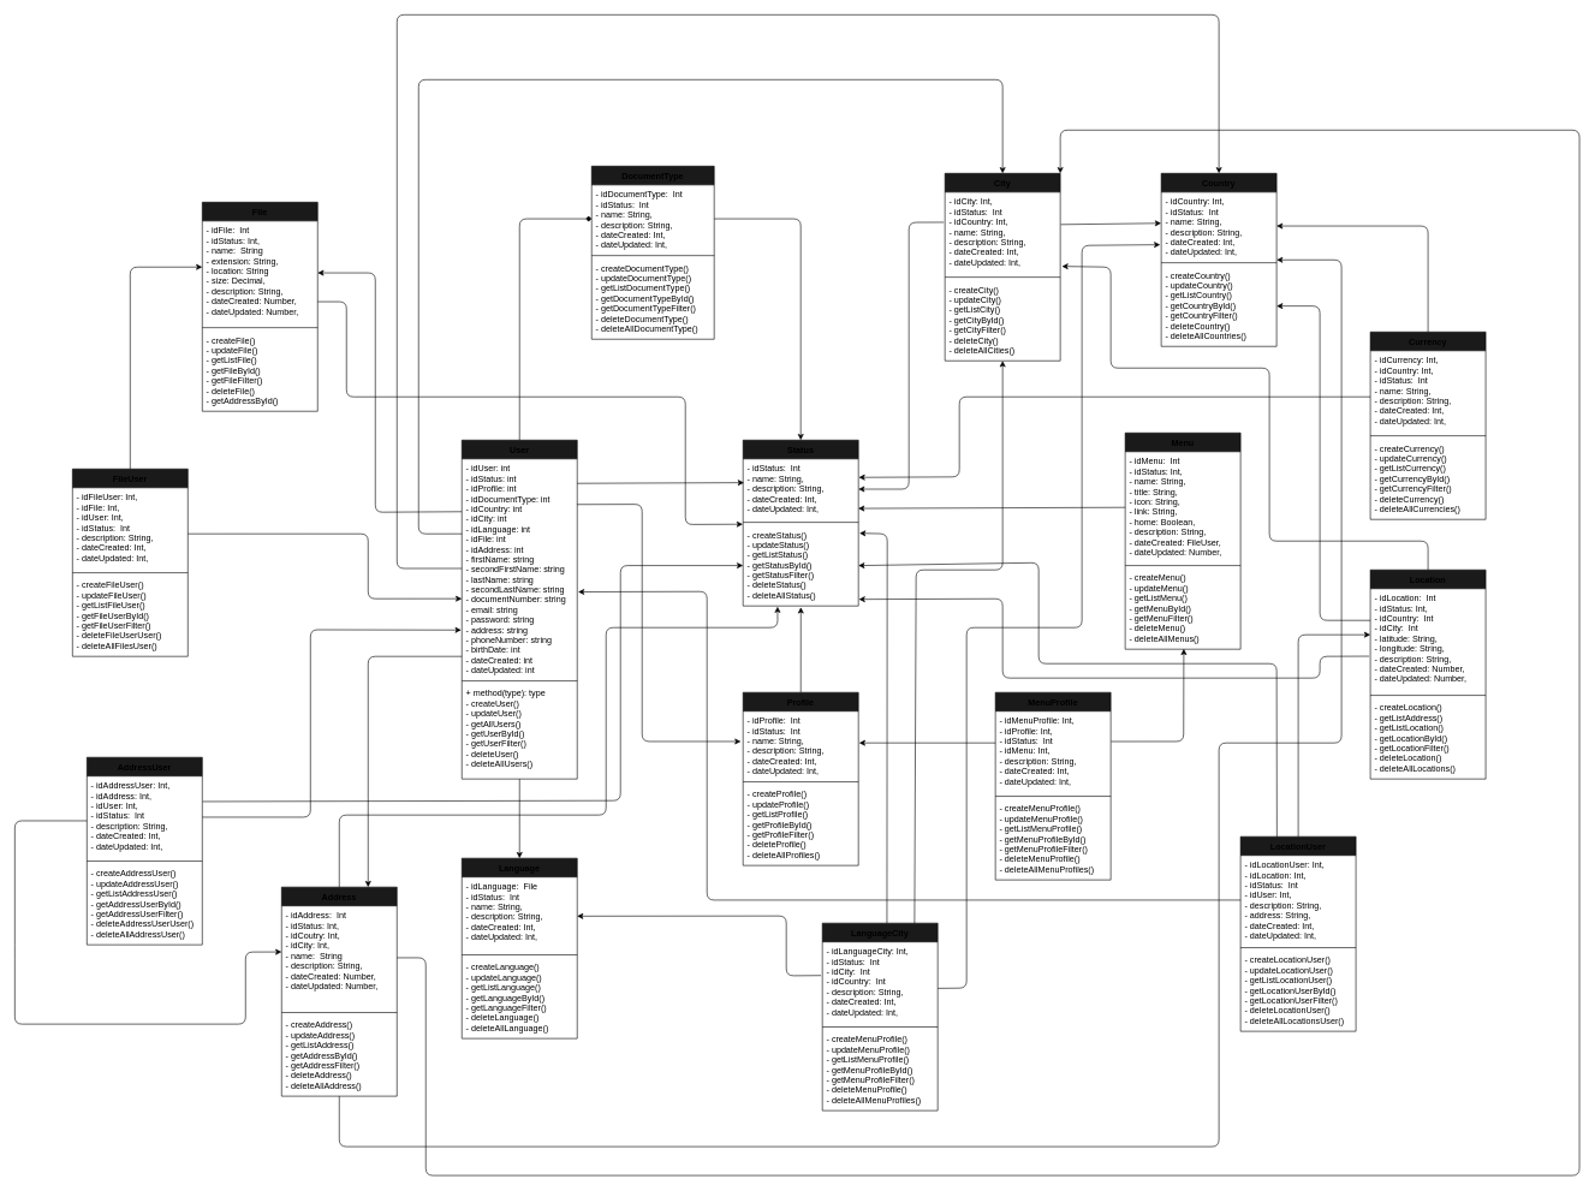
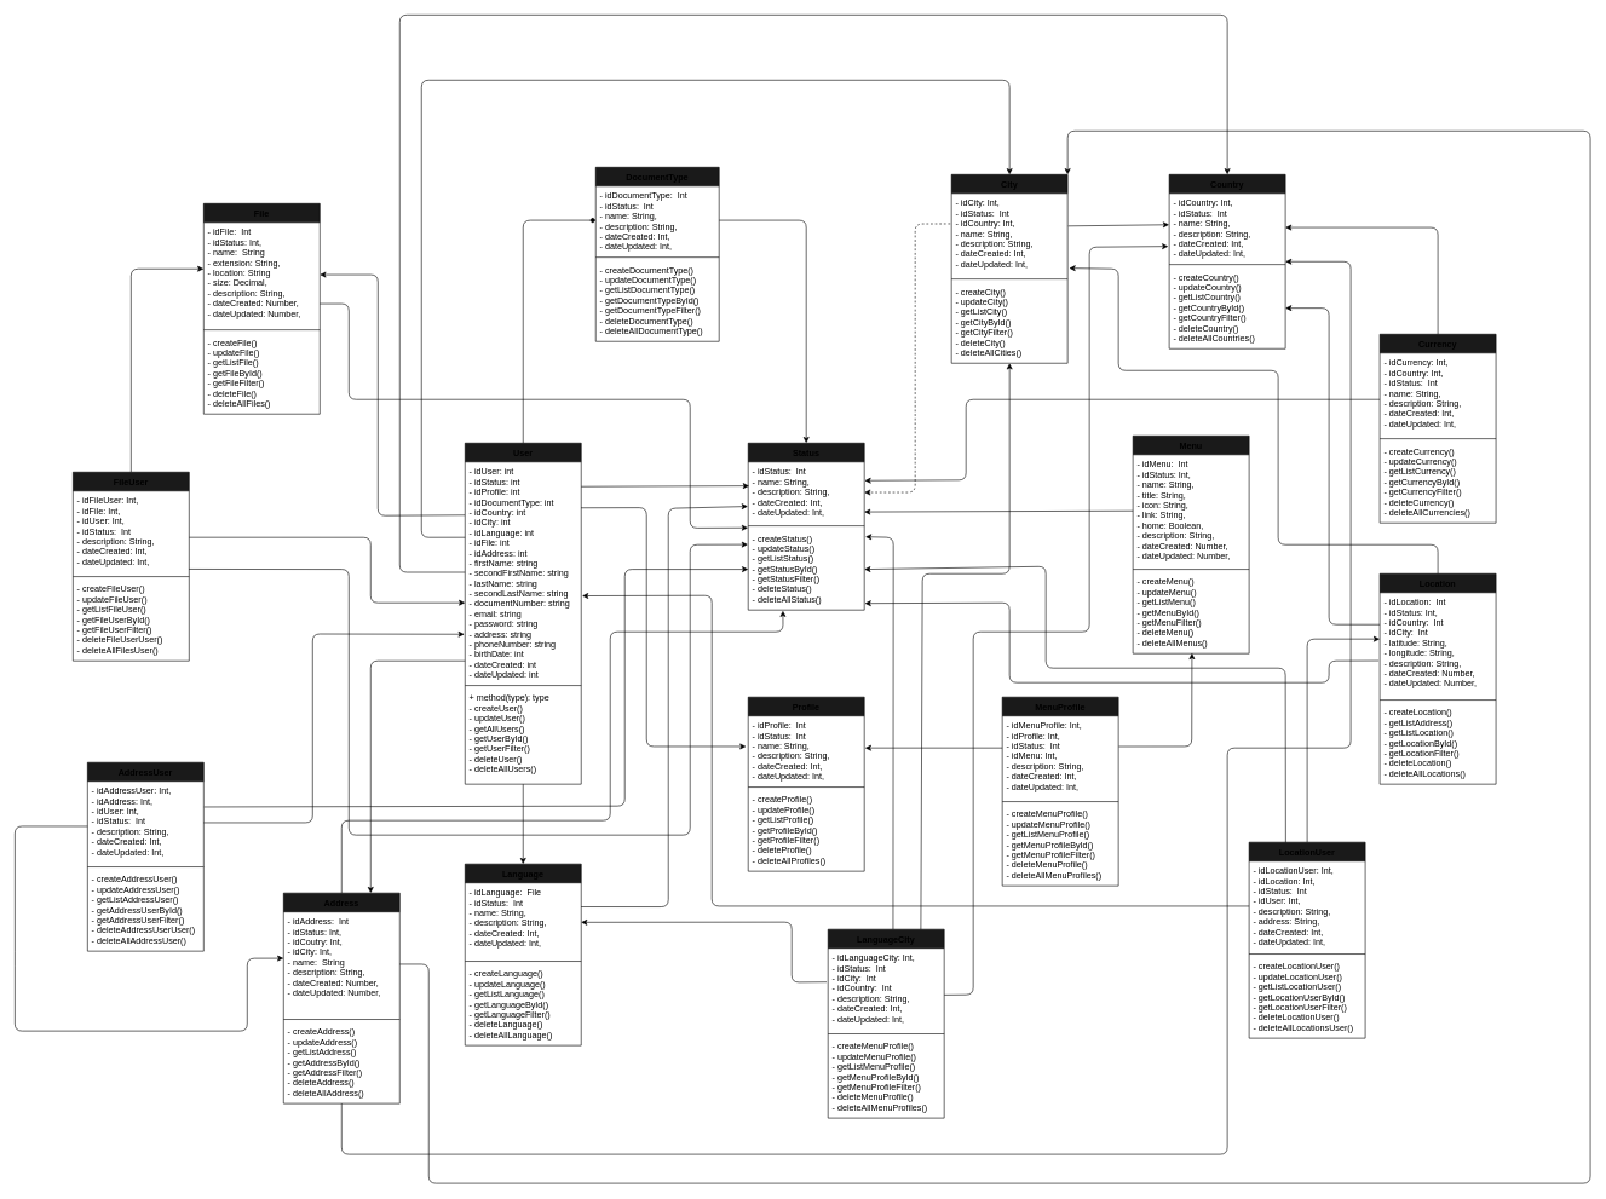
- <mxCell id="83" value="- createFile() &#10;- updateFile() &#10;- getListFile() &#10;- getFileById() &#10;- getFileFilter() &#10;- deleteFile() &#10;- getAddressById()" style="text;strokeColor=none;fillColor=none;align=left;verticalAlign=top;spacingLeft=4;spacingRight=4;overflow=hidden;rotatable=0;points=[[0,0.5],[1,0.5]];portConstraint=eastwest;" parent="80" vertex="1"><mxGeometry y="178" width="160" height="112" as="geometry" /></mxCell>
+ <mxCell id="83" value="- createFile() &#10;- updateFile() &#10;- getListFile() &#10;- getFileById() &#10;- getFileFilter() &#10;- deleteFile() &#10;- deleteAllFiles()" style="text;strokeColor=none;fillColor=none;align=left;verticalAlign=top;spacingLeft=4;spacingRight=4;overflow=hidden;rotatable=0;points=[[0,0.5],[1,0.5]];portConstraint=eastwest;" parent="80" vertex="1"><mxGeometry y="178" width="160" height="112" as="geometry" /></mxCell>
- <mxCell id="43" style="edgeStyle=none;html=1;entryX=1;entryY=0.5;entryDx=0;entryDy=0;exitX=-0.01;exitY=0.367;exitDx=0;exitDy=0;exitPerimeter=0;" parent="1" source="35" target="8" edge="1"><mxGeometry relative="1" as="geometry"><Array as="points"><mxPoint x="1260" y="308" /><mxPoint x="1260" y="678" /></Array></mxGeometry></mxCell>
+ <mxCell id="43" style="edgeStyle=none;html=1;entryX=1;entryY=0.5;entryDx=0;entryDy=0;exitX=-0.01;exitY=0.367;exitDx=0;exitDy=0;exitPerimeter=0;dashed=1;" parent="1" source="35" target="8" edge="1"><mxGeometry relative="1" as="geometry"><Array as="points"><mxPoint x="1260" y="308" /><mxPoint x="1260" y="678" /></Array></mxGeometry></mxCell>
- <mxCell id="24" value="- idMenu:  Int&#10;- idStatus: Int, &#10;- name: String, &#10;- title: String, &#10;- icon: String, &#10;- link: String, &#10;- home: Boolean, &#10;- description: String, &#10;- dateCreated: FileUser, &#10;- dateUpdated: Number," style="text;strokeColor=none;fillColor=none;align=left;verticalAlign=top;spacingLeft=4;spacingRight=4;overflow=hidden;rotatable=0;points=[[0,0.5],[1,0.5]];portConstraint=eastwest;" parent="23" vertex="1"><mxGeometry y="26" width="160" height="154" as="geometry" /></mxCell>
+ <mxCell id="24" value="- idMenu:  Int&#10;- idStatus: Int, &#10;- name: String, &#10;- title: String, &#10;- icon: String, &#10;- link: String, &#10;- home: Boolean, &#10;- description: String, &#10;- dateCreated: Number, &#10;- dateUpdated: Number," style="text;strokeColor=none;fillColor=none;align=left;verticalAlign=top;spacingLeft=4;spacingRight=4;overflow=hidden;rotatable=0;points=[[0,0.5],[1,0.5]];portConstraint=eastwest;" parent="23" vertex="1"><mxGeometry y="26" width="160" height="154" as="geometry" /></mxCell>
+ <mxCell id="92" style="edgeStyle=none;html=1;entryX=-0.003;entryY=0.195;entryDx=0;entryDy=0;exitX=0.998;exitY=0.945;exitDx=0;exitDy=0;exitPerimeter=0;entryPerimeter=0;" parent="1" source="85" target="10" edge="1"><mxGeometry relative="1" as="geometry"><Array as="points"><mxPoint x="480" y="784" /><mxPoint x="480" y="1150" /><mxPoint x="950" y="1150" /><mxPoint x="950" y="750" /></Array></mxGeometry></mxCell>
- <mxCell id="12" style="edgeStyle=none;html=1;entryX=0.501;entryY=1.016;entryDx=0;entryDy=0;entryPerimeter=0;" parent="1" source="13" target="10" edge="1"><mxGeometry relative="1" as="geometry" /></mxCell>
+ <mxCell id="57" style="edgeStyle=none;html=1;entryX=-0.003;entryY=0.729;entryDx=0;entryDy=0;entryPerimeter=0;exitX=0.999;exitY=0.317;exitDx=0;exitDy=0;exitPerimeter=0;" parent="1" source="53" target="8" edge="1"><mxGeometry relative="1" as="geometry"><mxPoint x="800" y="1250" as="sourcePoint" /><Array as="points"><mxPoint x="920" y="1249" /><mxPoint x="920" y="700" /></Array></mxGeometry></mxCell>
